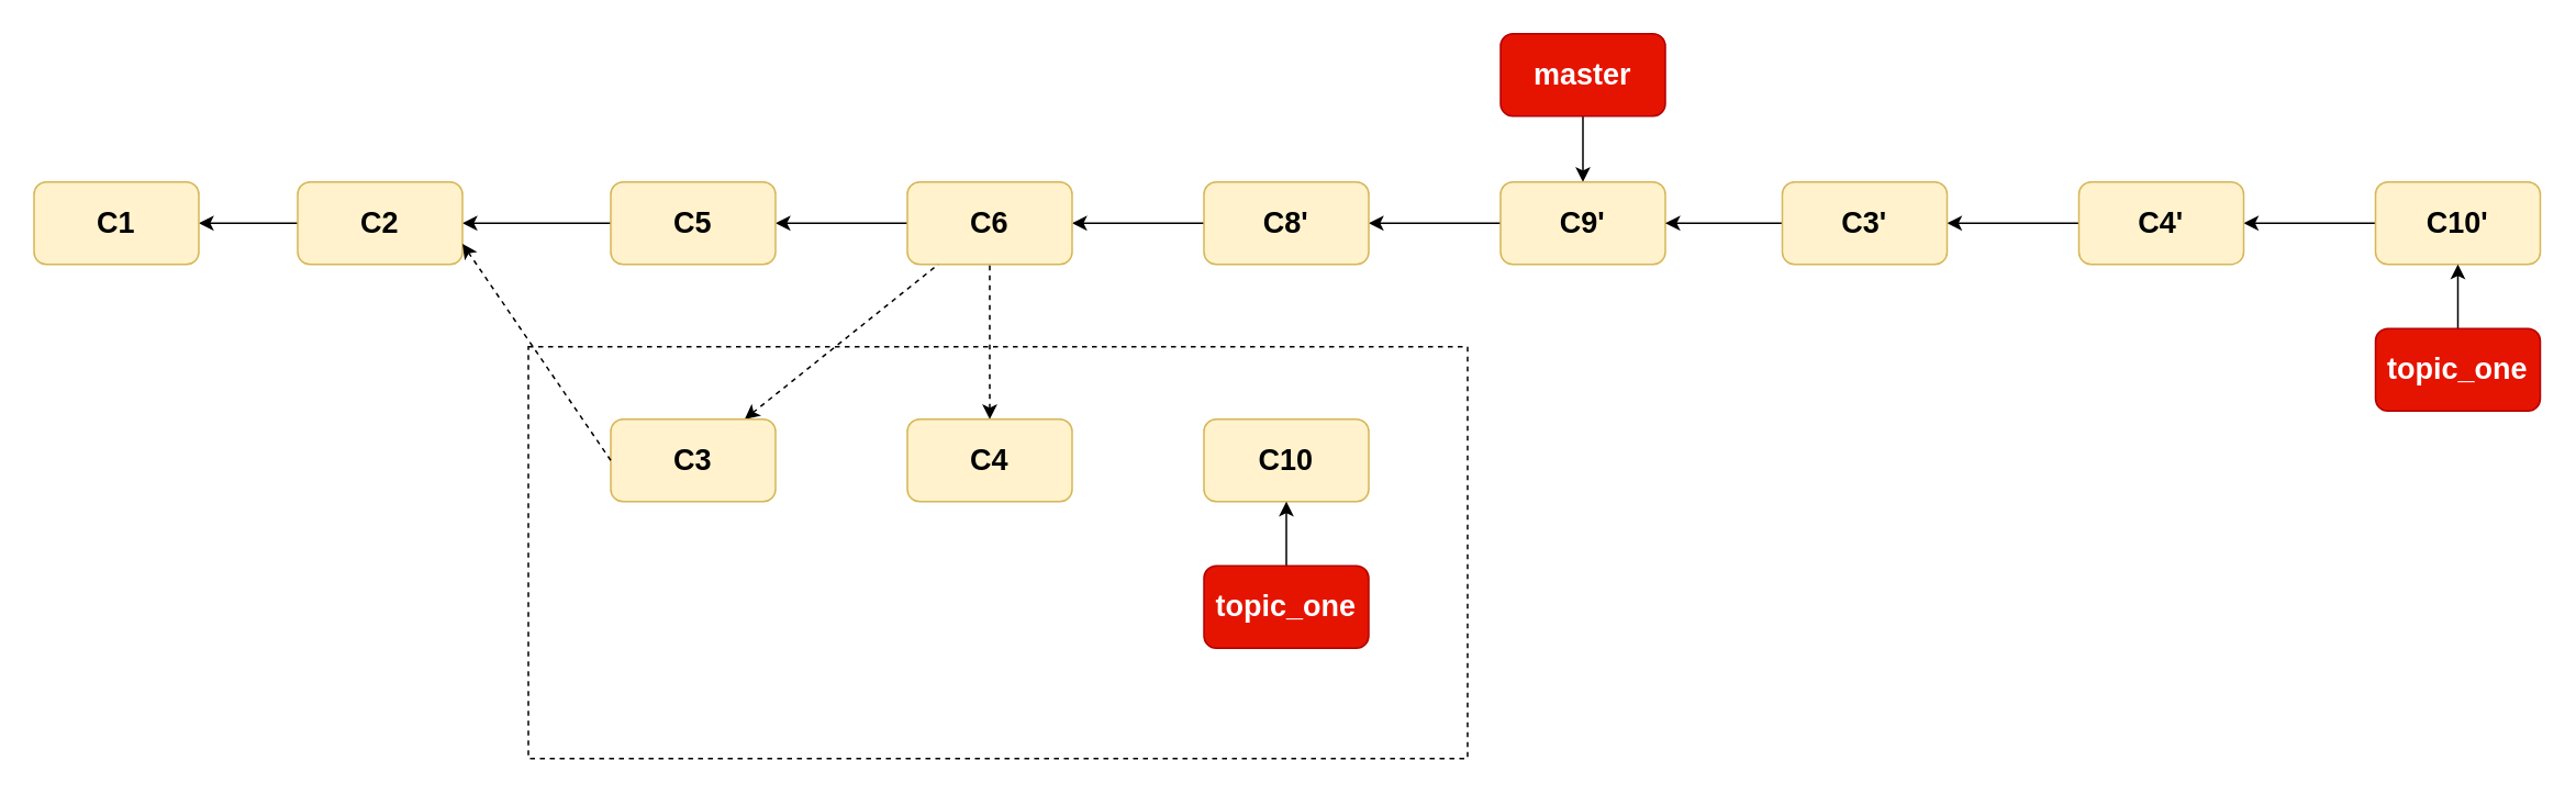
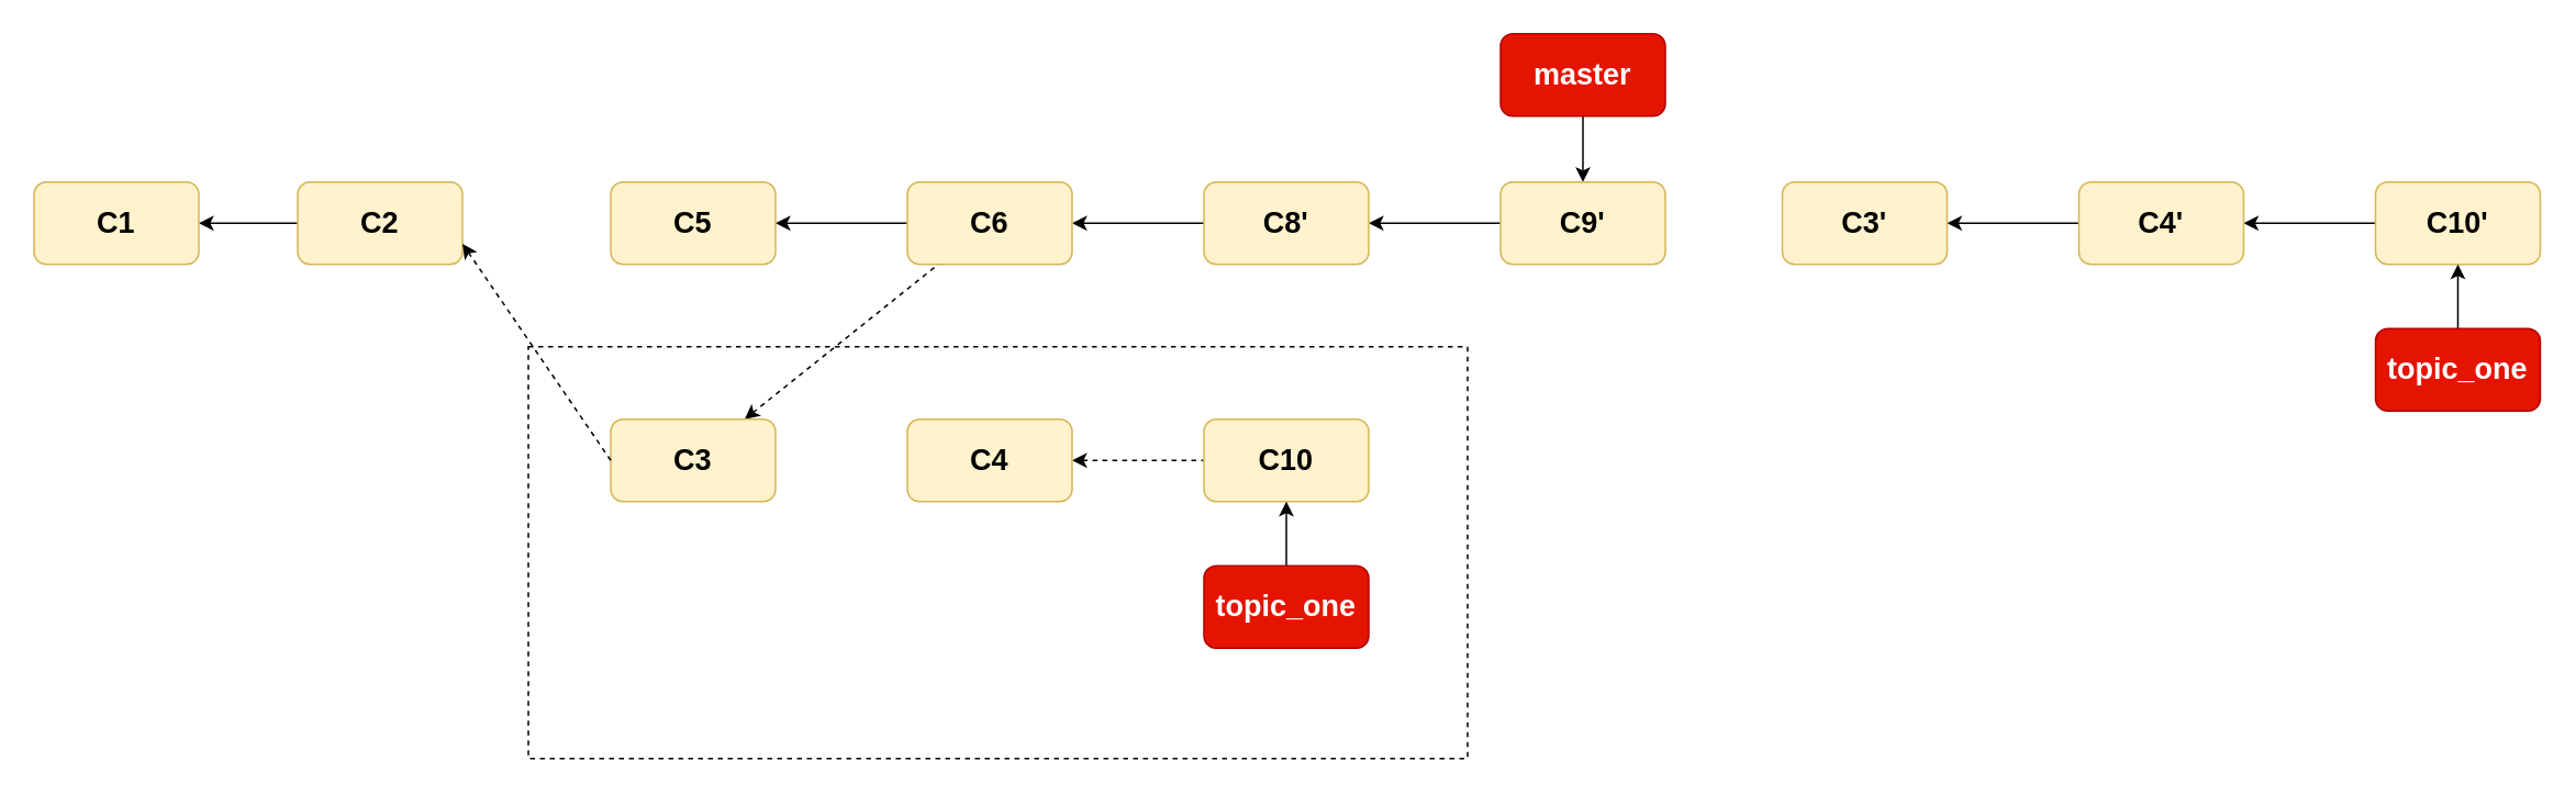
- <mxCell id="5" value="" style="edgeStyle=none;html=1;startArrow=classic;startFill=1;endArrow=none;endFill=0;" parent="1" source="6" target="8" edge="1"><mxGeometry relative="1" as="geometry" /></mxCell>
- <mxCell id="25" value="" style="edgeStyle=none;html=1;" edge="1" parent="1" source="26" target="23"><mxGeometry relative="1" as="geometry" /></mxCell>
- <mxCell id="16" value="" style="edgeStyle=none;html=1;startArrow=classic;startFill=1;endArrow=none;endFill=0;dashed=1;" parent="1" source="17" target="10" edge="1"><mxGeometry relative="1" as="geometry" /></mxCell>
+ <mxCell id="16" value="" style="edgeStyle=none;html=1;startArrow=classic;startFill=1;endArrow=none;endFill=0;dashed=1;" parent="1" source="17" target="18" edge="1"><mxGeometry relative="1" as="geometry" /></mxCell>
